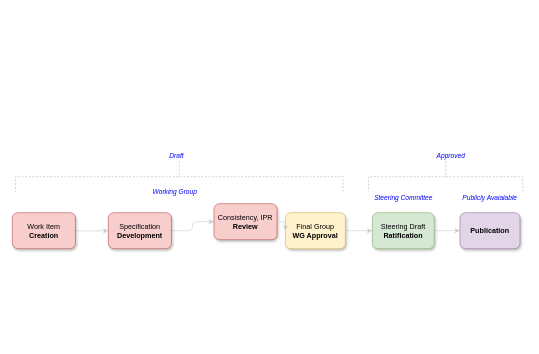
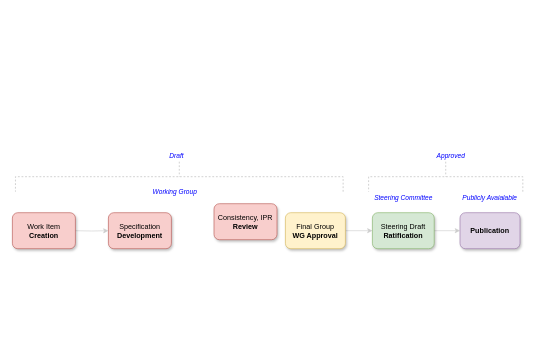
- <mxCell id="19" style="edgeStyle=orthogonalEdgeStyle;rounded=1;orthogonalLoop=1;jettySize=auto;html=1;exitX=1;exitY=0.5;exitDx=0;exitDy=0;strokeColor=#CCCCCC;fontSize=12;fontColor=#006600;entryX=0;entryY=0.5;entryDx=0;entryDy=0;" parent="1" source="9" target="5" edge="1"><mxGeometry relative="1" as="geometry"><mxPoint x="438" y="384" as="sourcePoint" /><mxPoint x="473" y="384" as="targetPoint" /></mxGeometry></mxCell>
- <mxCell id="2" style="edgeStyle=orthogonalEdgeStyle;rounded=1;orthogonalLoop=1;jettySize=auto;html=1;entryX=0;entryY=0.5;entryDx=0;entryDy=0;strokeColor=#CCCCCC;fontSize=12;fontColor=#006600;exitX=1;exitY=0.5;exitDx=0;exitDy=0;" parent="1" source="3" target="9" edge="1"><mxGeometry relative="1" as="geometry"><mxPoint x="328" y="384" as="sourcePoint" /></mxGeometry></mxCell>
